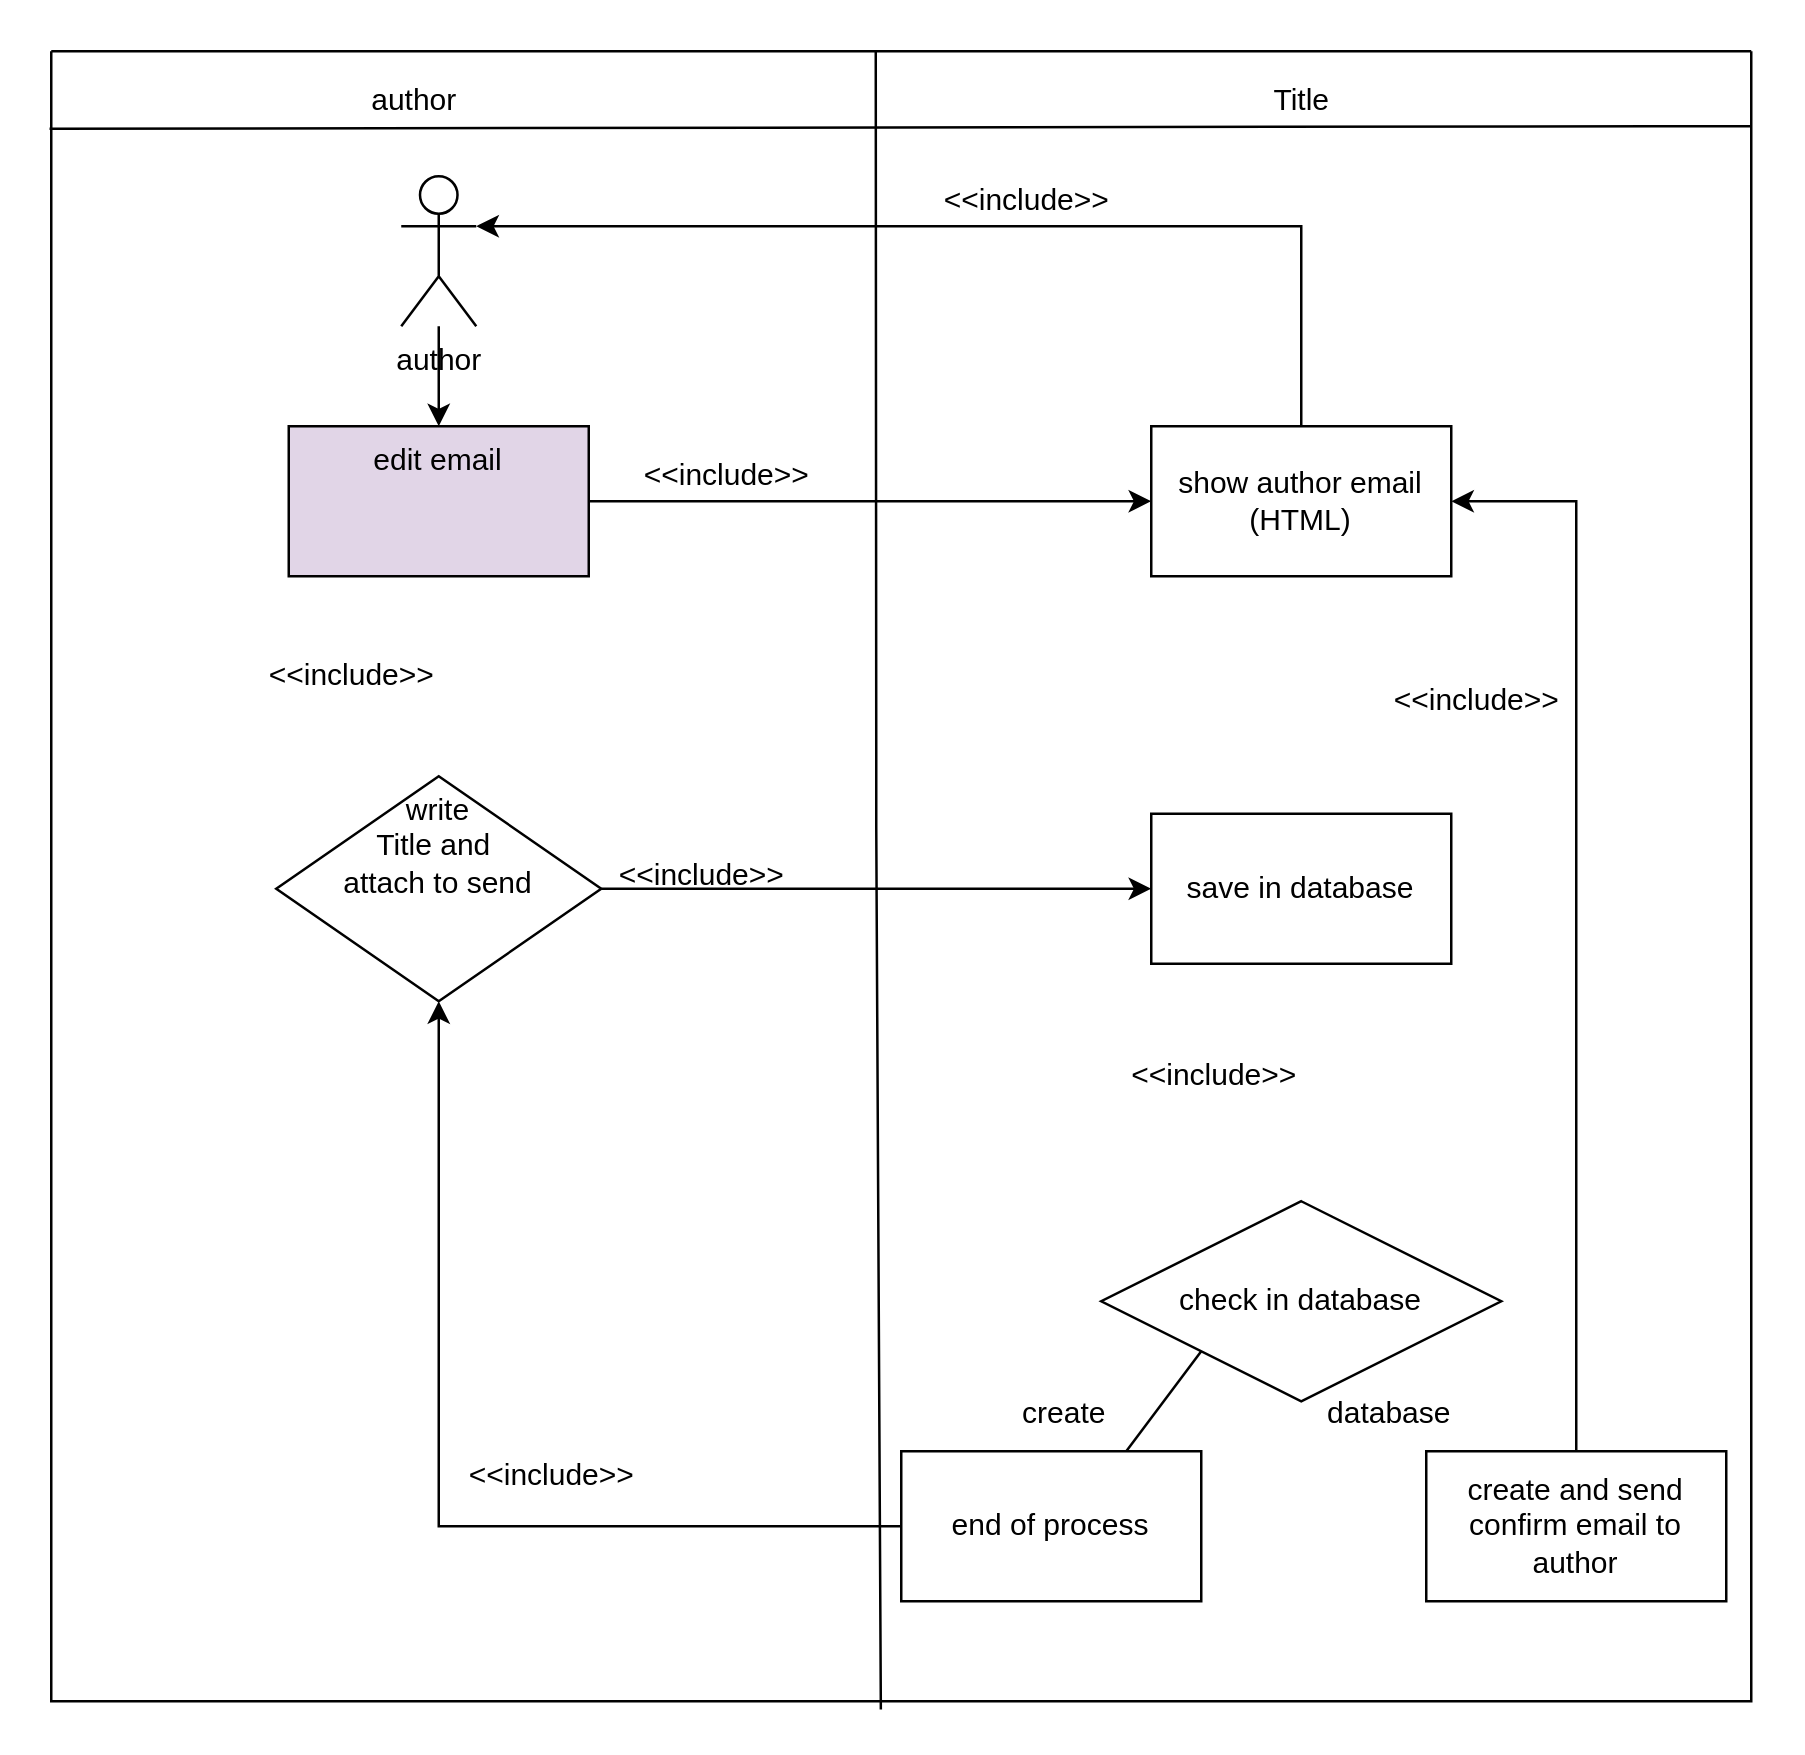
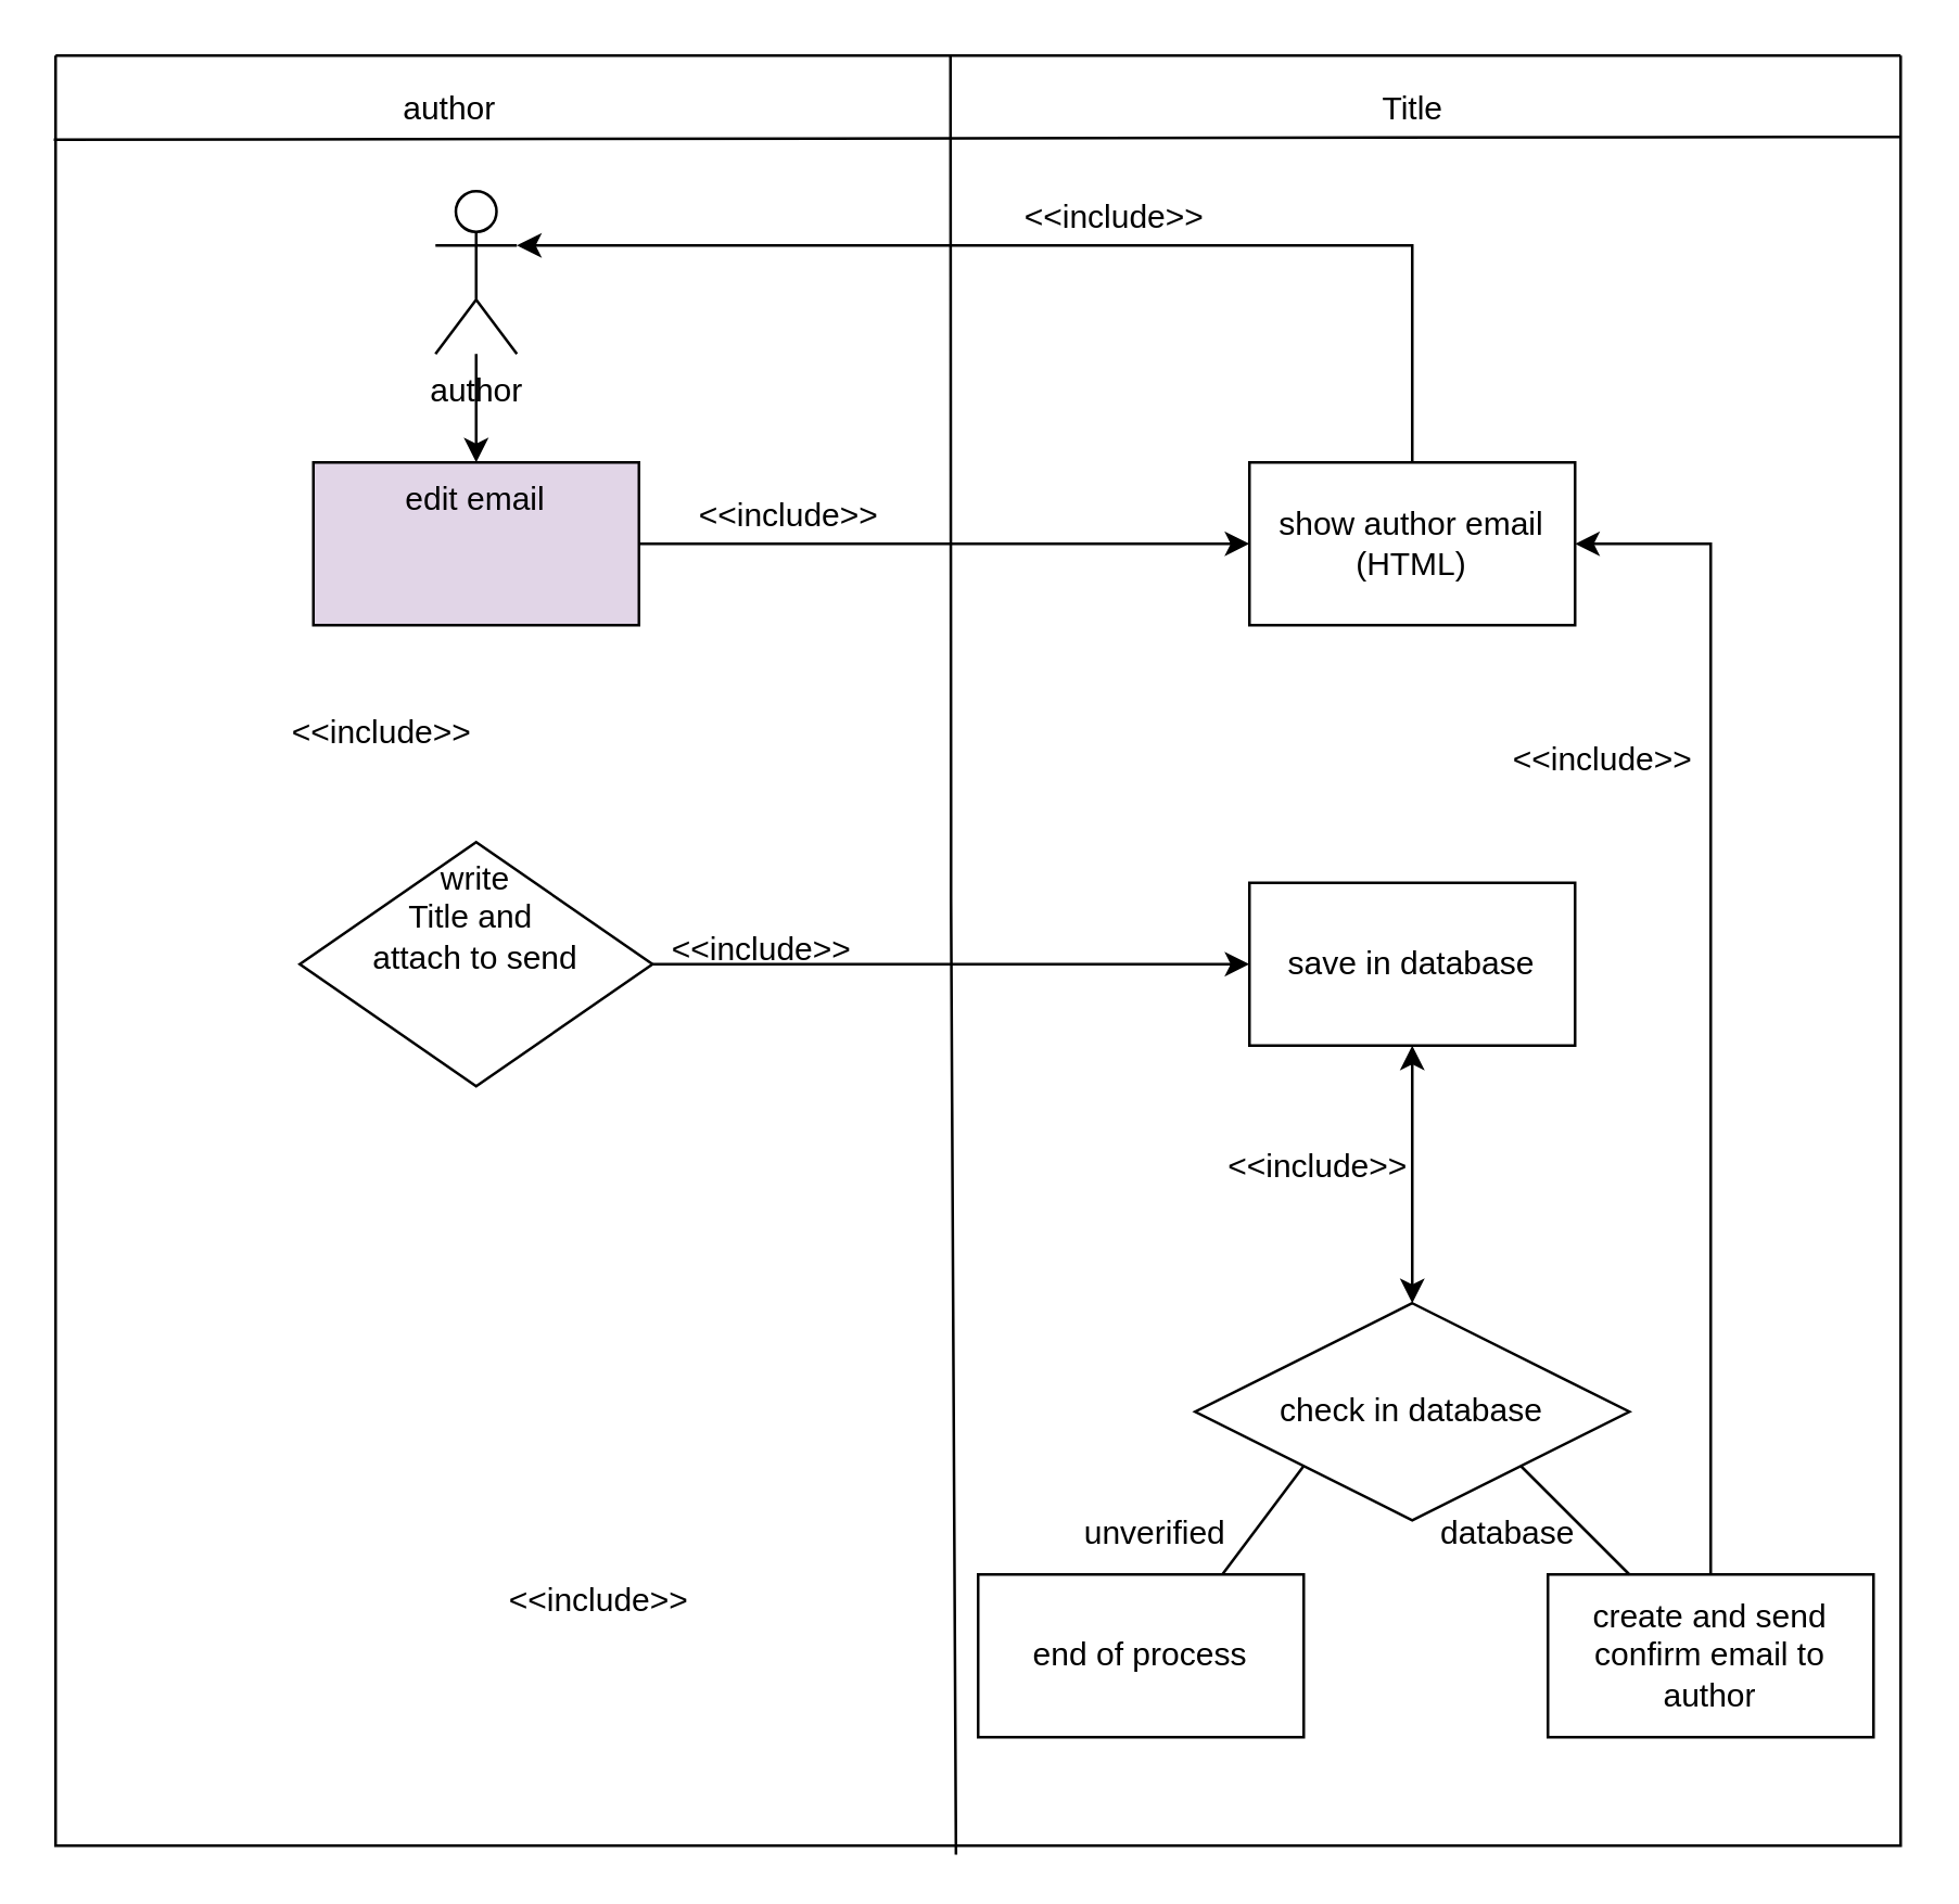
+ <mxCell id="24" value="" style="endArrow=classic;startArrow=classic;html=1;rounded=0;exitX=0.5;exitY=0;exitDx=0;exitDy=0;entryX=0.5;entryY=0;entryDx=0;entryDy=0;" edge="1" parent="2" source="12" target="11"><mxGeometry width="50" height="50" relative="1" as="geometry"><mxPoint x="470" y="440" as="sourcePoint" /><mxPoint x="520" y="390" as="targetPoint" /></mxGeometry></mxCell>
+ <mxCell id="23" value="" style="endArrow=none;html=1;rounded=0;entryX=1;entryY=1;entryDx=0;entryDy=0;exitX=0.25;exitY=0;exitDx=0;exitDy=0;" edge="1" parent="2" source="16" target="12"><mxGeometry width="50" height="50" relative="1" as="geometry"><mxPoint x="540" y="570" as="sourcePoint" /><mxPoint x="590" y="520" as="targetPoint" /></mxGeometry></mxCell>
- <mxCell id="28" value="create" style="text;html=1;align=center;verticalAlign=middle;resizable=0;points=[];autosize=1;strokeColor=none;fillColor=none;" vertex="1" parent="2"><mxGeometry x="370" y="535" width="70" height="20" as="geometry" /></mxCell>
+ <mxCell id="28" value="unverified" style="text;html=1;align=center;verticalAlign=middle;resizable=0;points=[];autosize=1;strokeColor=none;fillColor=none;" vertex="1" parent="2"><mxGeometry x="370" y="535" width="70" height="20" as="geometry" /></mxCell>
- <mxCell id="13" style="edgeStyle=orthogonalEdgeStyle;rounded=0;orthogonalLoop=1;jettySize=auto;html=1;entryX=0.5;entryY=1;entryDx=0;entryDy=0;" edge="1" parent="2" source="14" target="18"><mxGeometry relative="1" as="geometry" /></mxCell>
